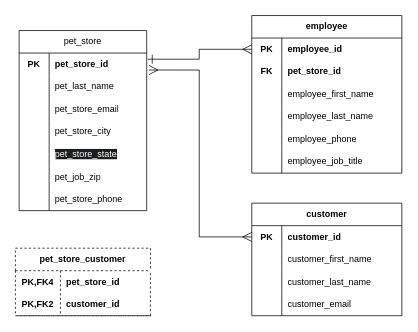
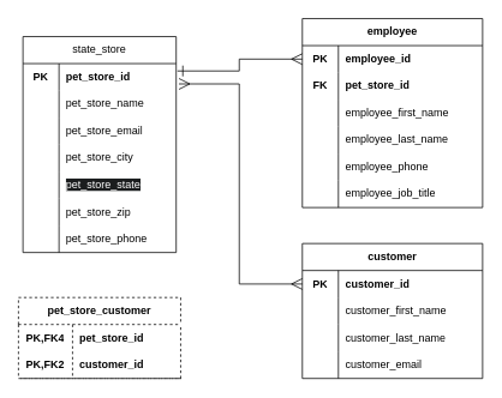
- <mxCell id="2" value="&lt;span style=&quot;font-weight: 400; text-align: left;&quot;&gt;pet_store&lt;/span&gt;" style="shape=table;startSize=30;container=1;collapsible=1;childLayout=tableLayout;fixedRows=1;rowLines=0;fontStyle=1;align=center;resizeLast=1;html=1;whiteSpace=wrap;bottom=0;" parent="1" vertex="1"><mxGeometry x="25" y="40" width="170" height="240" as="geometry" /></mxCell>
+ <mxCell id="2" value="&lt;span style=&quot;font-weight: 400; text-align: left;&quot;&gt;state_store&lt;/span&gt;" style="shape=table;startSize=30;container=1;collapsible=1;childLayout=tableLayout;fixedRows=1;rowLines=0;fontStyle=1;align=center;resizeLast=1;html=1;whiteSpace=wrap;bottom=0;" parent="1" vertex="1"><mxGeometry x="25" y="40" width="170" height="240" as="geometry" /></mxCell>
- <mxCell id="8" value="pet_last_name" style="shape=partialRectangle;connectable=0;fillColor=none;top=0;left=0;bottom=0;right=0;align=left;spacingLeft=6;overflow=hidden;html=1;whiteSpace=wrap;" parent="6" vertex="1"><mxGeometry x="40" width="130" height="30" as="geometry"><mxRectangle width="130" height="30" as="alternateBounds" /></mxGeometry></mxCell>
+ <mxCell id="8" value="pet_store_name" style="shape=partialRectangle;connectable=0;fillColor=none;top=0;left=0;bottom=0;right=0;align=left;spacingLeft=6;overflow=hidden;html=1;whiteSpace=wrap;" parent="6" vertex="1"><mxGeometry x="40" width="130" height="30" as="geometry"><mxRectangle width="130" height="30" as="alternateBounds" /></mxGeometry></mxCell>
- <mxCell id="20" value="pet_job_zip" style="shape=partialRectangle;connectable=0;fillColor=none;top=0;left=0;bottom=0;right=0;align=left;spacingLeft=6;overflow=hidden;html=1;whiteSpace=wrap;" parent="18" vertex="1"><mxGeometry x="40" width="130" height="30" as="geometry"><mxRectangle width="130" height="30" as="alternateBounds" /></mxGeometry></mxCell>
+ <mxCell id="20" value="pet_store_zip" style="shape=partialRectangle;connectable=0;fillColor=none;top=0;left=0;bottom=0;right=0;align=left;spacingLeft=6;overflow=hidden;html=1;whiteSpace=wrap;" parent="18" vertex="1"><mxGeometry x="40" width="130" height="30" as="geometry"><mxRectangle width="130" height="30" as="alternateBounds" /></mxGeometry></mxCell>
